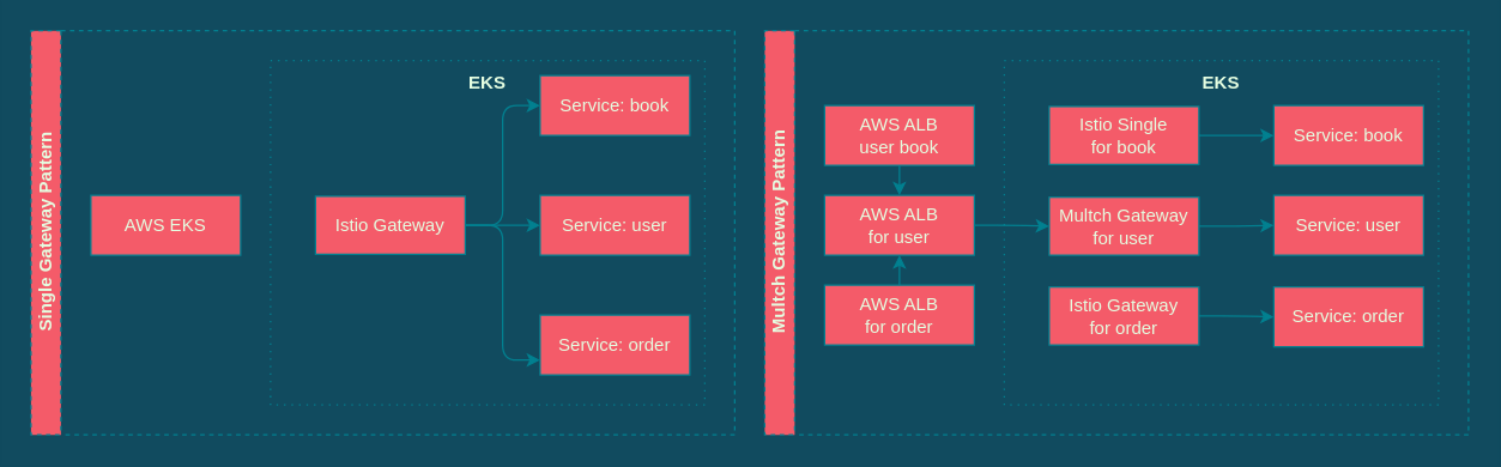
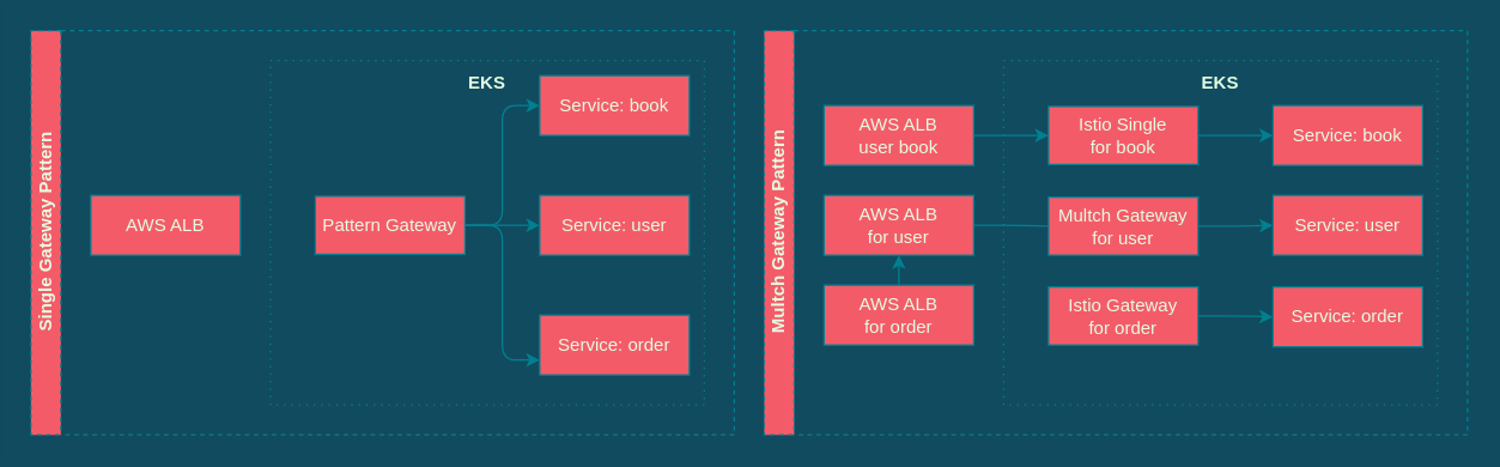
- <mxCell id="16" value="" style="edgeStyle=elbowEdgeStyle;elbow=horizontal;html=1;rounded=0;labelBackgroundColor=#114B5F;strokeColor=#028090;fontColor=#E4FDE1;" edge="1" parent="12" source="14" target="20"><mxGeometry relative="1" as="geometry" /></mxCell>
+ <mxCell id="16" value="" style="edgeStyle=elbowEdgeStyle;elbow=horizontal;html=1;rounded=0;labelBackgroundColor=#114B5F;strokeColor=#028090;fontColor=#E4FDE1;" edge="1" parent="12" source="14" target="15"><mxGeometry relative="1" as="geometry" /></mxCell>
- <mxCell id="4" value="AWS EKS" style="whiteSpace=wrap;html=1;fillColor=#F45B69;strokeColor=#028090;fontColor=#E4FDE1;" vertex="1" parent="2"><mxGeometry x="40" y="110" width="100" height="40" as="geometry" /></mxCell>
+ <mxCell id="4" value="AWS ALB" style="whiteSpace=wrap;html=1;fillColor=#F45B69;strokeColor=#028090;fontColor=#E4FDE1;" vertex="1" parent="2"><mxGeometry x="40" y="110" width="100" height="40" as="geometry" /></mxCell>
- <mxCell id="5" value="Istio Gateway" style="whiteSpace=wrap;html=1;fillColor=#F45B69;strokeColor=#028090;fontColor=#E4FDE1;" vertex="1" parent="2"><mxGeometry x="190" y="110.625" width="100" height="38.75" as="geometry" /></mxCell>
+ <mxCell id="5" value="Pattern Gateway" style="whiteSpace=wrap;html=1;fillColor=#F45B69;strokeColor=#028090;fontColor=#E4FDE1;" vertex="1" parent="2"><mxGeometry x="190" y="110.625" width="100" height="38.75" as="geometry" /></mxCell>
- <mxCell id="19" style="edgeStyle=orthogonalEdgeStyle;curved=0;rounded=1;sketch=0;orthogonalLoop=1;jettySize=auto;html=1;exitX=1;exitY=0.5;exitDx=0;exitDy=0;entryX=0;entryY=0.5;entryDx=0;entryDy=0;labelBackgroundColor=#114B5F;strokeColor=#028090;fontColor=#E4FDE1;" edge="1" parent="12" source="20" target="22"><mxGeometry relative="1" as="geometry" /></mxCell>
+ <mxCell id="19" style="edgeStyle=orthogonalEdgeStyle;curved=0;rounded=1;sketch=0;orthogonalLoop=1;jettySize=auto;html=1;exitX=1;exitY=0.5;exitDx=0;exitDy=0;entryX=0;entryY=0.5;entryDx=0;entryDy=0;labelBackgroundColor=#114B5F;strokeColor=#028090;fontColor=#E4FDE1;endArrow=none;" edge="1" parent="12" source="20" target="22"><mxGeometry relative="1" as="geometry" /></mxCell>
